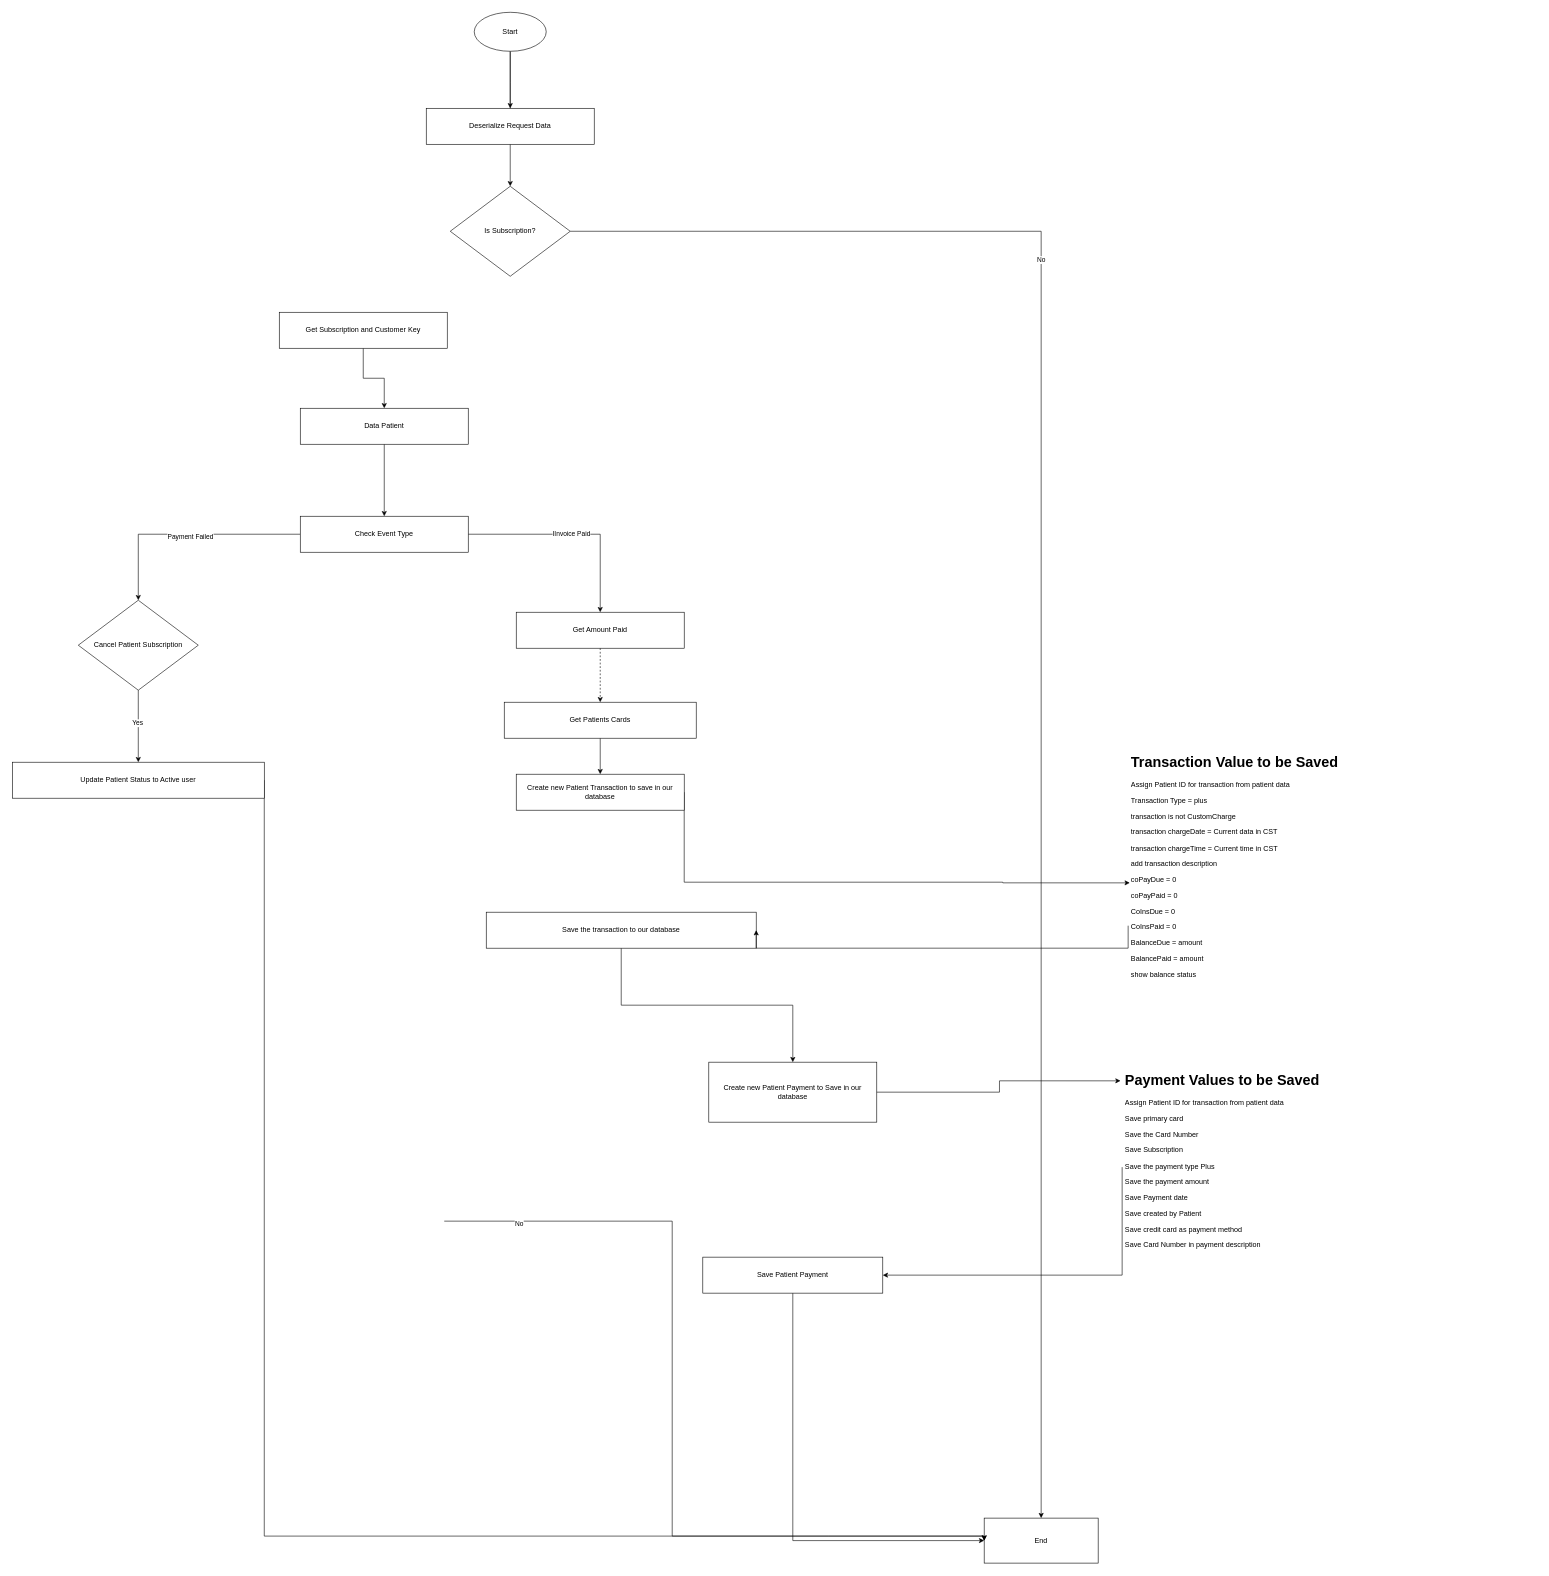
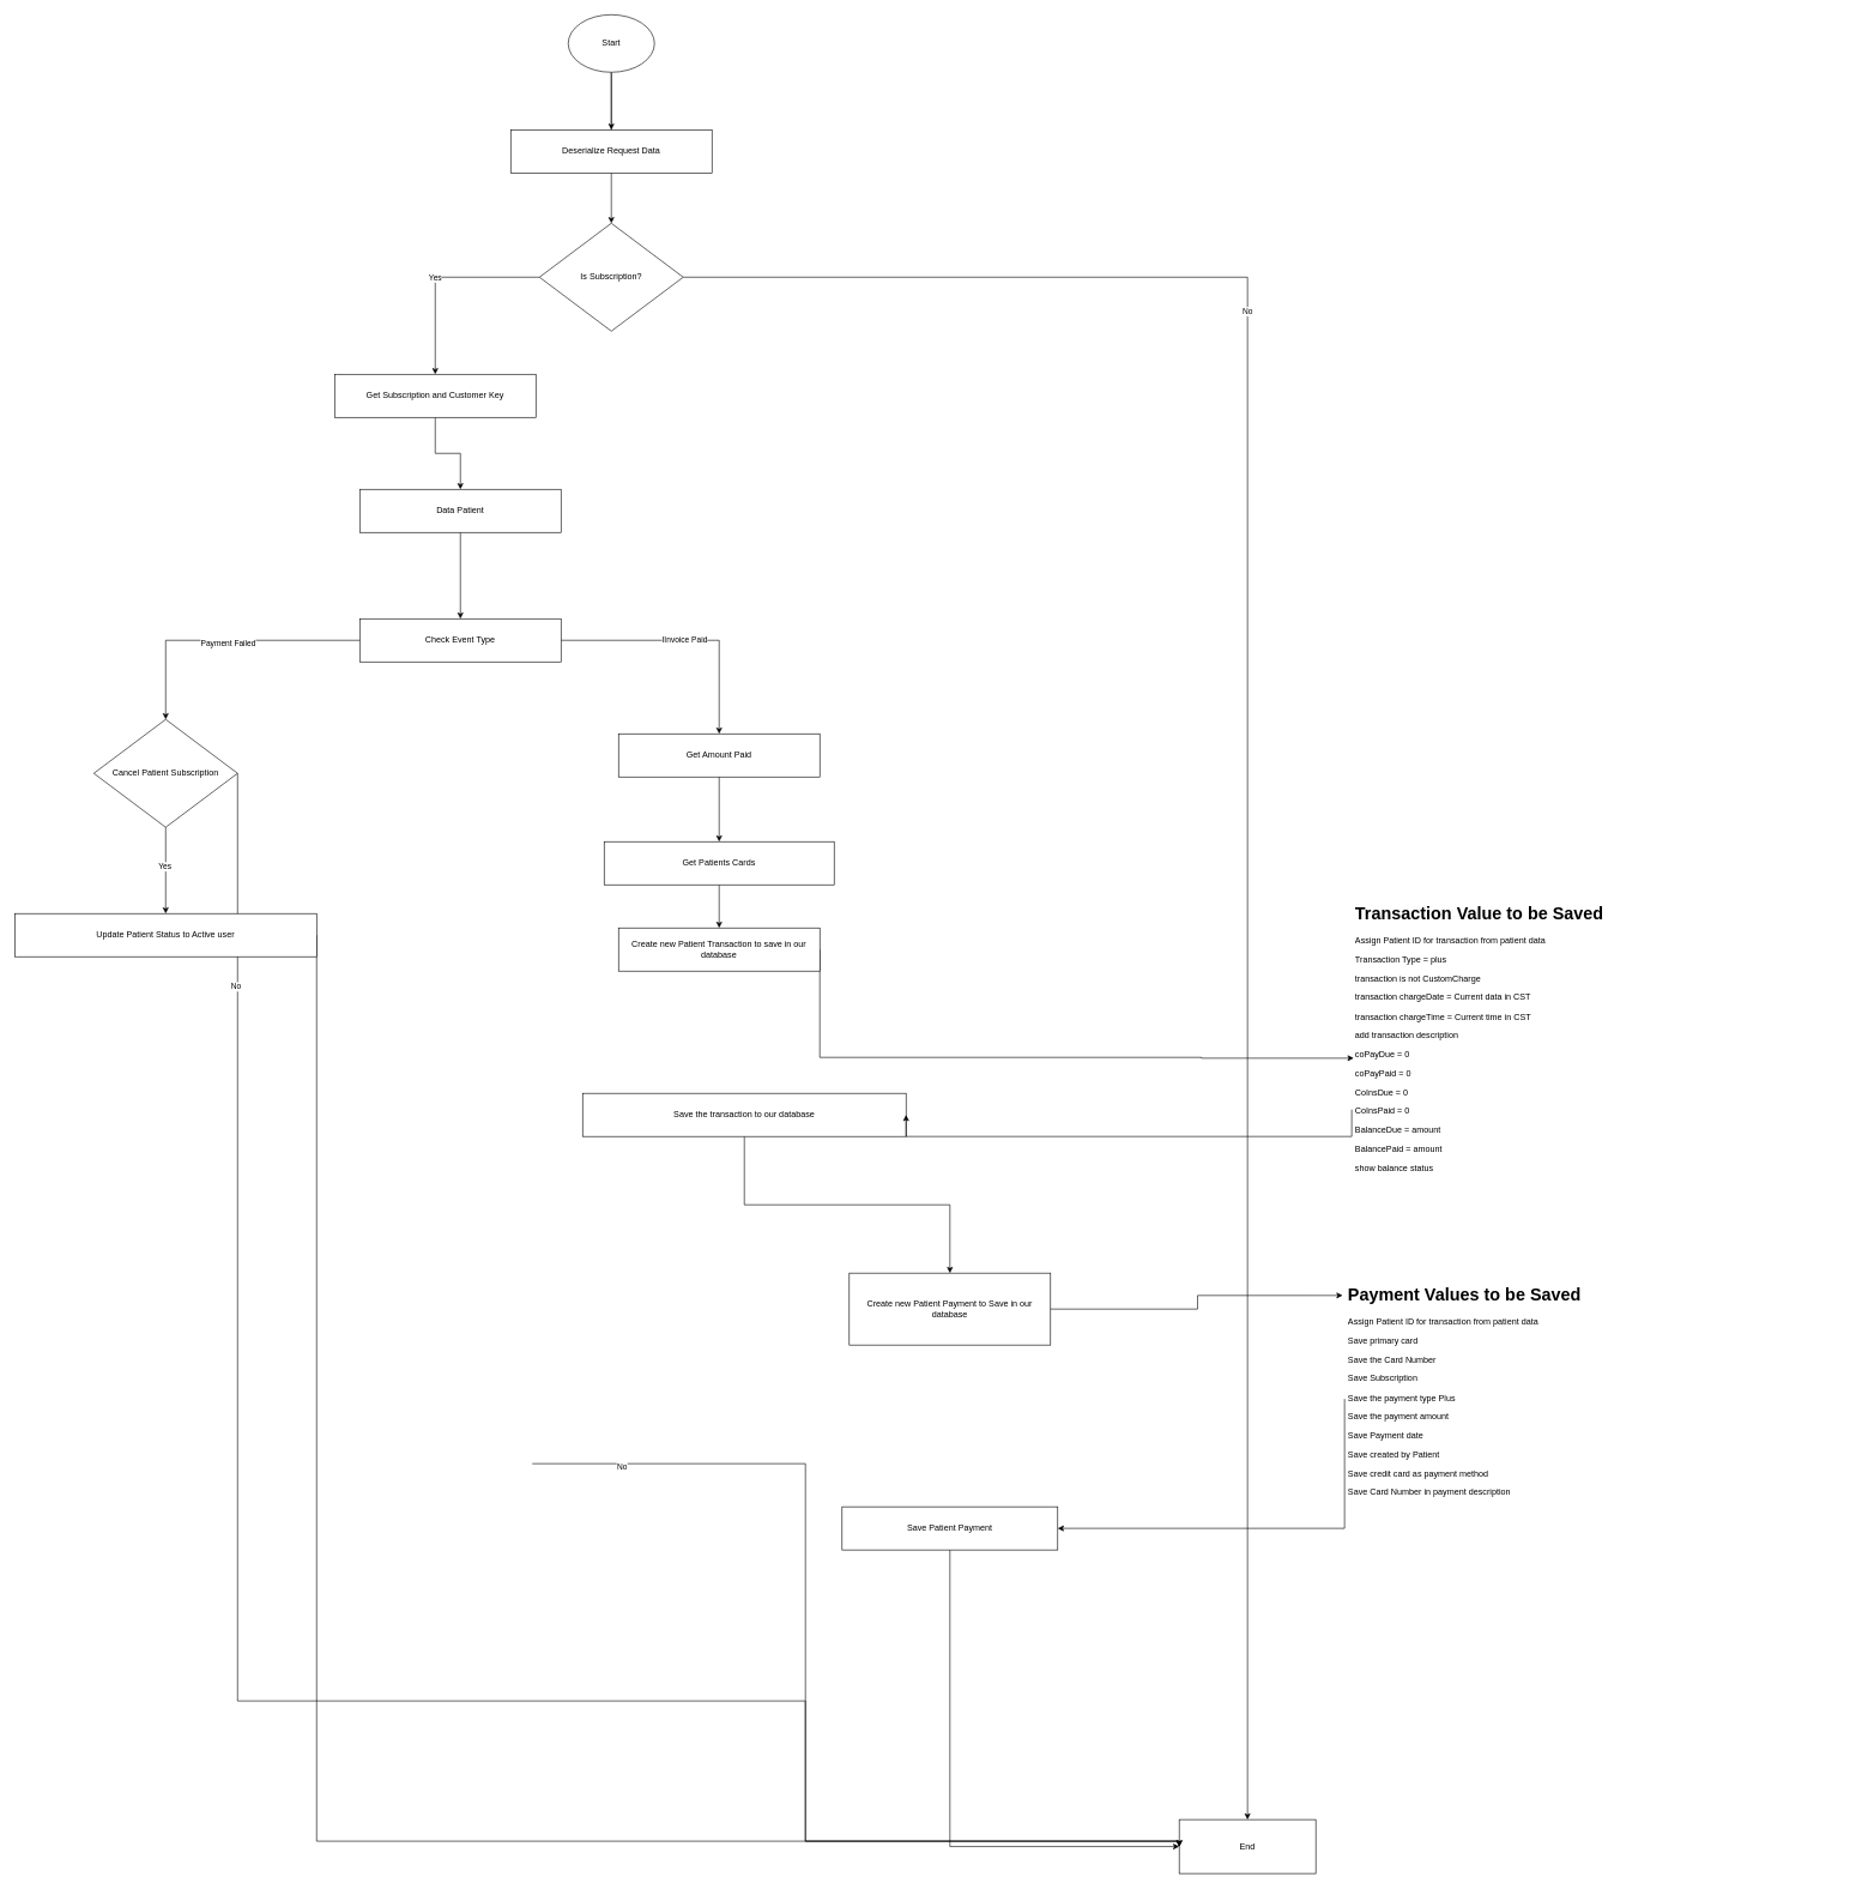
- <mxCell id="4" value="Start" style="ellipse;whiteSpace=wrap;html=1;" parent="1" vertex="1"><mxGeometry x="790" y="20" width="120" height="65" as="geometry" /></mxCell>
+ <mxCell id="4" value="Start" style="ellipse;whiteSpace=wrap;html=1;" parent="1" vertex="1"><mxGeometry x="790" y="20" width="120" height="80" as="geometry" /></mxCell>
+ <mxCell id="8" style="edgeStyle=orthogonalEdgeStyle;rounded=0;orthogonalLoop=1;jettySize=auto;html=1;exitX=0;exitY=0.5;exitDx=0;exitDy=0;" parent="1" source="10" target="12" edge="1"><mxGeometry relative="1" as="geometry" /></mxCell>
+ <mxCell id="9" value="Yes" style="edgeLabel;html=1;align=center;verticalAlign=middle;resizable=0;points=[];" parent="8" vertex="1" connectable="0"><mxGeometry x="0.038" y="-1" relative="1" as="geometry"><mxPoint as="offset" /></mxGeometry></mxCell>
- <mxCell id="22" style="edgeStyle=orthogonalEdgeStyle;rounded=0;orthogonalLoop=1;jettySize=auto;html=1;exitX=0.5;exitY=1;exitDx=0;exitDy=0;entryX=0.5;entryY=0;entryDx=0;entryDy=0;dashed=1;" parent="1" source="23" target="25" edge="1"><mxGeometry relative="1" as="geometry" /></mxCell>
+ <mxCell id="22" style="edgeStyle=orthogonalEdgeStyle;rounded=0;orthogonalLoop=1;jettySize=auto;html=1;exitX=0.5;exitY=1;exitDx=0;exitDy=0;entryX=0.5;entryY=0;entryDx=0;entryDy=0;" parent="1" source="23" target="25" edge="1"><mxGeometry relative="1" as="geometry" /></mxCell>
+ <mxCell id="38" style="edgeStyle=orthogonalEdgeStyle;rounded=0;orthogonalLoop=1;jettySize=auto;html=1;exitX=1;exitY=0.5;exitDx=0;exitDy=0;entryX=0;entryY=0.5;entryDx=0;entryDy=0;" parent="1" source="42" target="5" edge="1"><mxGeometry relative="1" as="geometry"><Array as="points"><mxPoint x="1120" y="2365" /><mxPoint x="1120" y="2560" /></Array></mxGeometry></mxCell>
+ <mxCell id="39" value="No" style="edgeLabel;html=1;align=center;verticalAlign=middle;resizable=0;points=[];" parent="38" vertex="1" connectable="0"><mxGeometry x="-0.789" y="-3" relative="1" as="geometry"><mxPoint as="offset" /></mxGeometry></mxCell>
